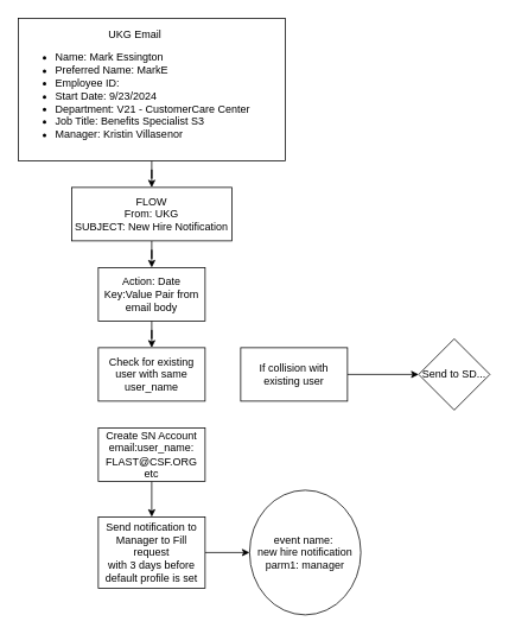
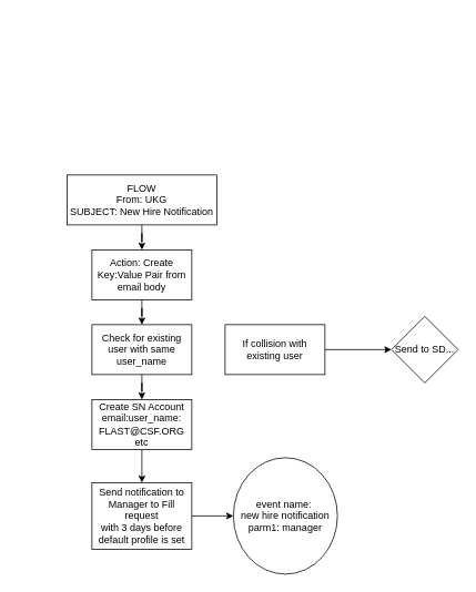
- <mxCell id="3" value="&lt;div&gt;&lt;div align=&quot;center&quot;&gt;UKG Email&lt;/div&gt;&lt;ul&gt;&lt;li&gt;Name:&amp;nbsp;Mark Essington&lt;/li&gt;&lt;li&gt;Preferred Name:&amp;nbsp;MarkE&lt;/li&gt;&lt;li&gt;Employee ID:&lt;/li&gt;&lt;li&gt;Start Date:&amp;nbsp;9/23/2024&lt;/li&gt;&lt;li&gt;Department: V21 - CustomerCare Center&lt;/li&gt;&lt;li&gt;Job Title:&amp;nbsp;Benefits Specialist S3&lt;/li&gt;&lt;li&gt;Manager:&amp;nbsp;Kristin Villasenor&lt;/li&gt;&lt;/ul&gt;&lt;/div&gt;" style="rounded=0;whiteSpace=wrap;html=1;align=left;" vertex="1" parent="1"><mxGeometry x="20" width="300" height="160" as="geometry" y="20" /></mxCell>
- <mxCell id="2" value="" style="edgeStyle=orthogonalEdgeStyle;rounded=0;orthogonalLoop=1;jettySize=auto;html=1;" edge="1" parent="1" source="3" target="5"><mxGeometry relative="1" as="geometry" /></mxCell>
- <mxCell id="7" value="Action: Date Key:Value Pair from email body" style="whiteSpace=wrap;html=1;align=center;rounded=0;" vertex="1" parent="1"><mxGeometry x="110" y="300" width="120" height="60" as="geometry" /></mxCell>
+ <mxCell id="7" value="Action: Create Key:Value Pair from email body" style="whiteSpace=wrap;html=1;align=center;rounded=0;" vertex="1" parent="1"><mxGeometry x="110" y="300" width="120" height="60" as="geometry" /></mxCell>
+ <mxCell id="8" value="" style="edgeStyle=orthogonalEdgeStyle;rounded=0;orthogonalLoop=1;jettySize=auto;html=1;" edge="1" parent="1" source="9" target="14"><mxGeometry relative="1" as="geometry" /></mxCell>
